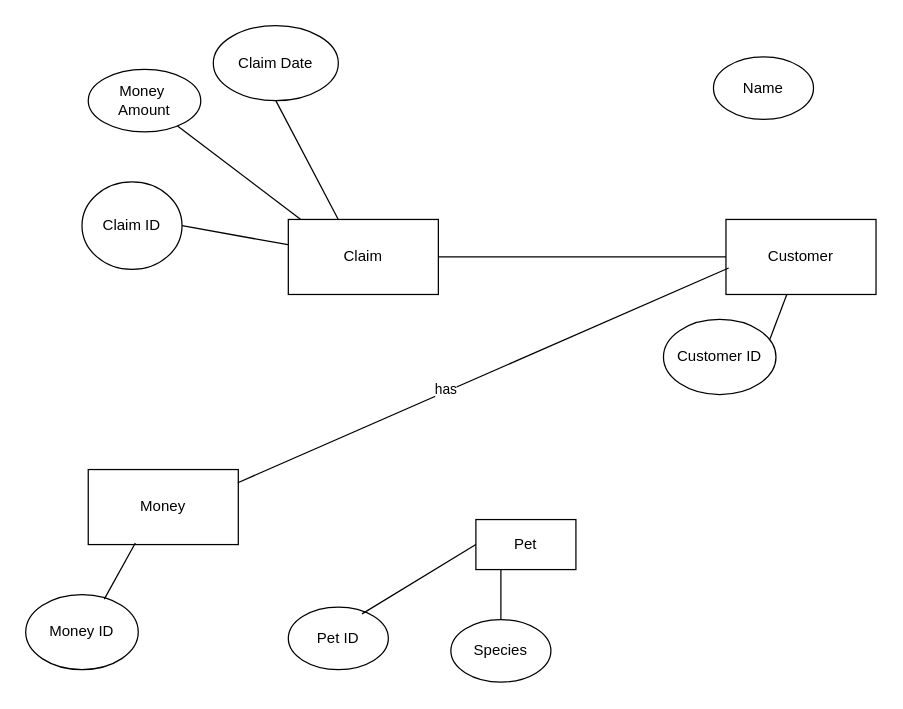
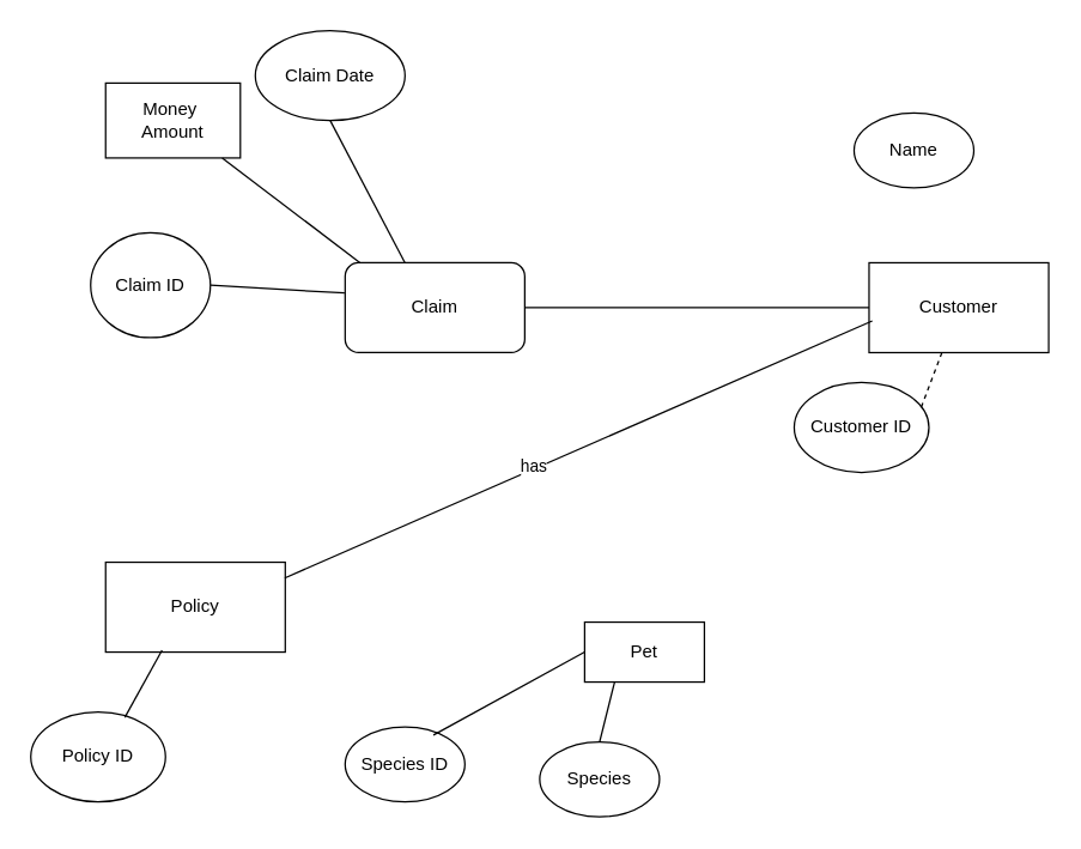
- <mxCell id="19" value="Name" style="ellipse;whiteSpace=wrap;html=1;" parent="1" vertex="1"><mxGeometry x="570" y="45" width="80" height="50" as="geometry" /></mxCell>
+ <mxCell id="19" value="Name" style="ellipse;whiteSpace=wrap;html=1;" parent="1" vertex="1"><mxGeometry x="570" y="75" width="80" height="50" as="geometry" /></mxCell>
- <mxCell id="4" value="Money&amp;nbsp;&lt;div&gt;Amount&lt;/div&gt;" style="ellipse;whiteSpace=wrap;html=1;" parent="1" vertex="1"><mxGeometry x="70" y="55" width="90" height="50" as="geometry" /></mxCell>
+ <mxCell id="4" value="Money&amp;nbsp;&lt;div&gt;Amount&lt;/div&gt;" style="whiteSpace=wrap;html=1;rounded=0;" parent="1" vertex="1"><mxGeometry x="70" y="55" width="90" height="50" as="geometry" /></mxCell>
- <mxCell id="10" value="Claim ID" style="ellipse;whiteSpace=wrap;html=1;" parent="1" vertex="1"><mxGeometry x="65" y="145" width="80" height="70" as="geometry" /></mxCell>
+ <mxCell id="10" value="Claim ID" style="ellipse;whiteSpace=wrap;html=1;" parent="1" vertex="1"><mxGeometry x="60" y="155" width="80" height="70" as="geometry" /></mxCell>
- <mxCell id="2" value="Claim" style="rounded=0;whiteSpace=wrap;html=1;" parent="1" vertex="1"><mxGeometry x="230" y="175" width="120" height="60" as="geometry" /></mxCell>
+ <mxCell id="2" value="Claim" style="whiteSpace=wrap;html=1;rounded=1;" parent="1" vertex="1"><mxGeometry x="230" y="175" width="120" height="60" as="geometry" /></mxCell>
- <mxCell id="18" value="" style="endArrow=none;html=1;rounded=0;exitX=0.943;exitY=0.274;exitDx=0;exitDy=0;exitPerimeter=0;" parent="1" source="15" target="3" edge="1"><mxGeometry width="50" height="50" relative="1" as="geometry"><mxPoint x="460" y="295" as="sourcePoint" /><mxPoint x="510" y="245" as="targetPoint" /></mxGeometry></mxCell>
+ <mxCell id="18" value="" style="endArrow=none;html=1;rounded=0;exitX=0.943;exitY=0.274;exitDx=0;exitDy=0;exitPerimeter=0;dashed=1;" parent="1" source="15" target="3" edge="1"><mxGeometry width="50" height="50" relative="1" as="geometry"><mxPoint x="460" y="295" as="sourcePoint" /><mxPoint x="510" y="245" as="targetPoint" /></mxGeometry></mxCell>
- <mxCell id="12" value="Money" style="rounded=0;whiteSpace=wrap;html=1;" parent="1" vertex="1"><mxGeometry x="70" y="375" width="120" height="60" as="geometry" /></mxCell>
+ <mxCell id="12" value="Policy" style="rounded=0;whiteSpace=wrap;html=1;" parent="1" vertex="1"><mxGeometry x="70" y="375" width="120" height="60" as="geometry" /></mxCell>
- <mxCell id="7" value="Pet" style="rounded=0;whiteSpace=wrap;html=1;" parent="1" vertex="1"><mxGeometry x="380" y="415" width="80" height="40" as="geometry" /></mxCell>
+ <mxCell id="7" value="Pet" style="rounded=0;whiteSpace=wrap;html=1;" parent="1" vertex="1"><mxGeometry x="390" y="415" width="80" height="40" as="geometry" /></mxCell>
- <mxCell id="13" value="Money ID" style="ellipse;whiteSpace=wrap;html=1;" parent="1" vertex="1"><mxGeometry x="20" y="475" width="90" height="60" as="geometry" /></mxCell>
+ <mxCell id="13" value="Policy ID" style="ellipse;whiteSpace=wrap;html=1;" parent="1" vertex="1"><mxGeometry x="20" y="475" width="90" height="60" as="geometry" /></mxCell>
- <mxCell id="20" value="Pet ID" style="ellipse;whiteSpace=wrap;html=1;" vertex="1" parent="1"><mxGeometry x="230" y="485" width="80" height="50" as="geometry" /></mxCell>
+ <mxCell id="20" value="Species ID" style="ellipse;whiteSpace=wrap;html=1;" vertex="1" parent="1"><mxGeometry x="230" y="485" width="80" height="50" as="geometry" /></mxCell>
